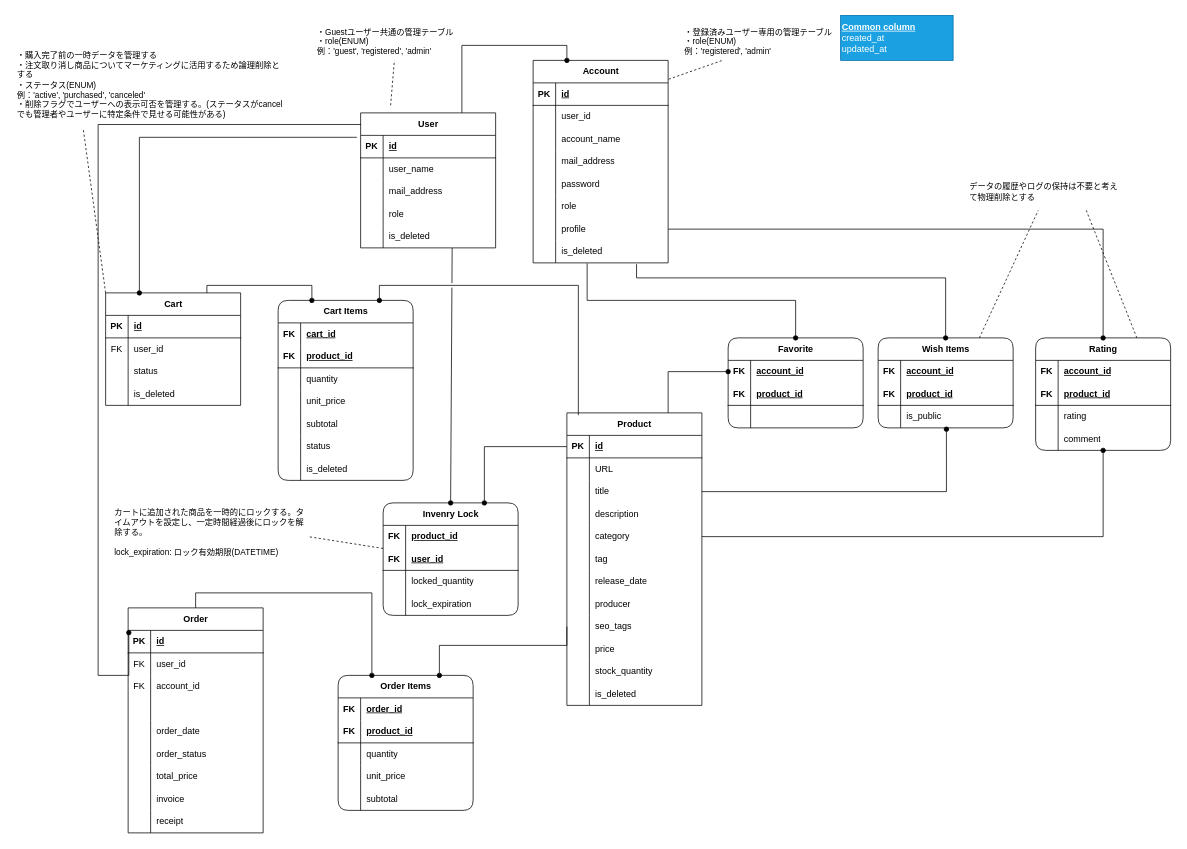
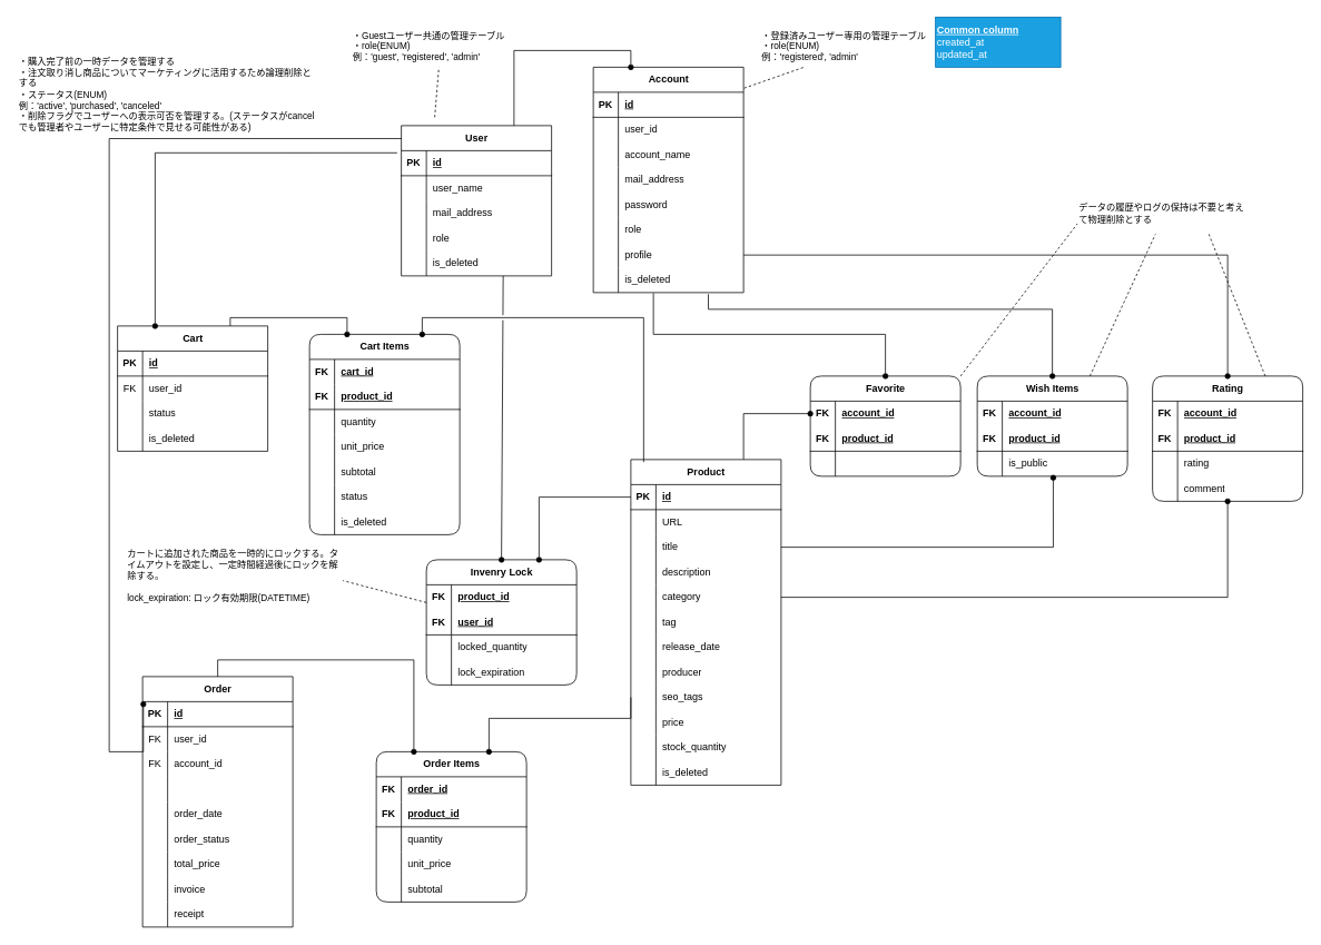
- <mxCell id="207" value="" style="endArrow=none;dashed=1;html=1;rounded=0;entryX=0.25;entryY=1;entryDx=0;entryDy=0;exitX=0;exitY=0;exitDx=0;exitDy=0;" edge="1" parent="1" source="170" target="206"><mxGeometry width="50" height="50" relative="1" as="geometry"><mxPoint x="130" y="550" as="sourcePoint" /><mxPoint x="310" y="368" as="targetPoint" /></mxGeometry></mxCell>
+ <mxCell id="167" value="" style="endArrow=none;dashed=1;html=1;rounded=0;entryX=0;entryY=0.75;entryDx=0;entryDy=0;exitX=1;exitY=0;exitDx=0;exitDy=0;" edge="1" parent="1" source="136" target="166"><mxGeometry width="50" height="50" relative="1" as="geometry"><mxPoint x="570" y="240" as="sourcePoint" /><mxPoint x="800" y="300" as="targetPoint" /></mxGeometry></mxCell>
- <mxCell id="222" value="&lt;div style=&quot;font-size: 11px;&quot;&gt;カートに追加された商品を一時的にロックする。&lt;span style=&quot;background-color: initial; font-size: 11px;&quot;&gt;タイムアウトを設定し、一定時間経過後にロックを解除する。&lt;/span&gt;&lt;/div&gt;&lt;div style=&quot;font-size: 11px;&quot;&gt;&lt;br style=&quot;font-size: 11px;&quot;&gt;&lt;/div&gt;&lt;div style=&quot;font-size: 11px;&quot;&gt;lock_expiration: ロック有効期限(DATETIME)&lt;/div&gt;" style="text;whiteSpace=wrap;html=1;fontSize=11;" vertex="1" parent="1"><mxGeometry x="150" y="670" width="260" height="90" as="geometry" /></mxCell>
+ <mxCell id="222" value="&lt;div style=&quot;font-size: 11px;&quot;&gt;カートに追加された商品を一時的にロックする。&lt;span style=&quot;background-color: initial; font-size: 11px;&quot;&gt;タイムアウトを設定し、一定時間経過後にロックを解除する。&lt;/span&gt;&lt;/div&gt;&lt;div style=&quot;font-size: 11px;&quot;&gt;&lt;br style=&quot;font-size: 11px;&quot;&gt;&lt;/div&gt;&lt;div style=&quot;font-size: 11px;&quot;&gt;lock_expiration: ロック有効期限(DATETIME)&lt;/div&gt;" style="text;whiteSpace=wrap;html=1;fontSize=11;" vertex="1" parent="1"><mxGeometry x="150" y="650" width="260" height="90" as="geometry" /></mxCell>
